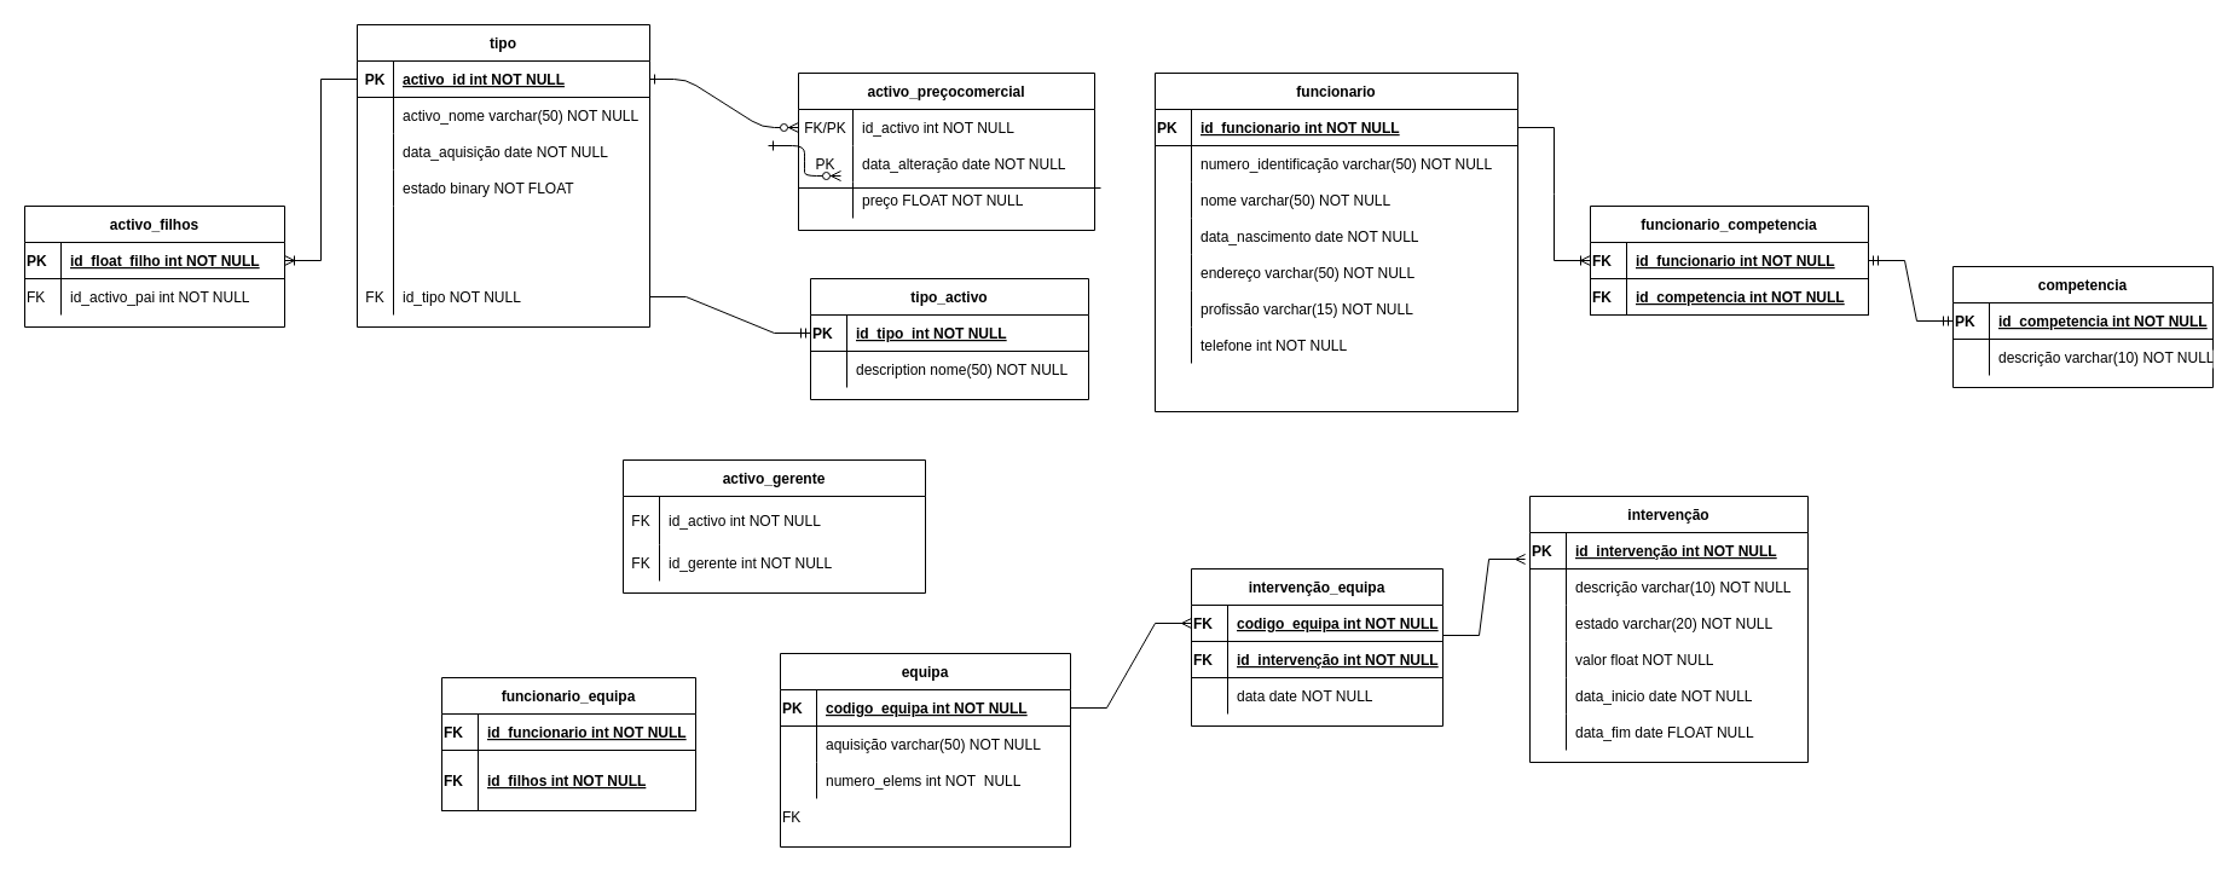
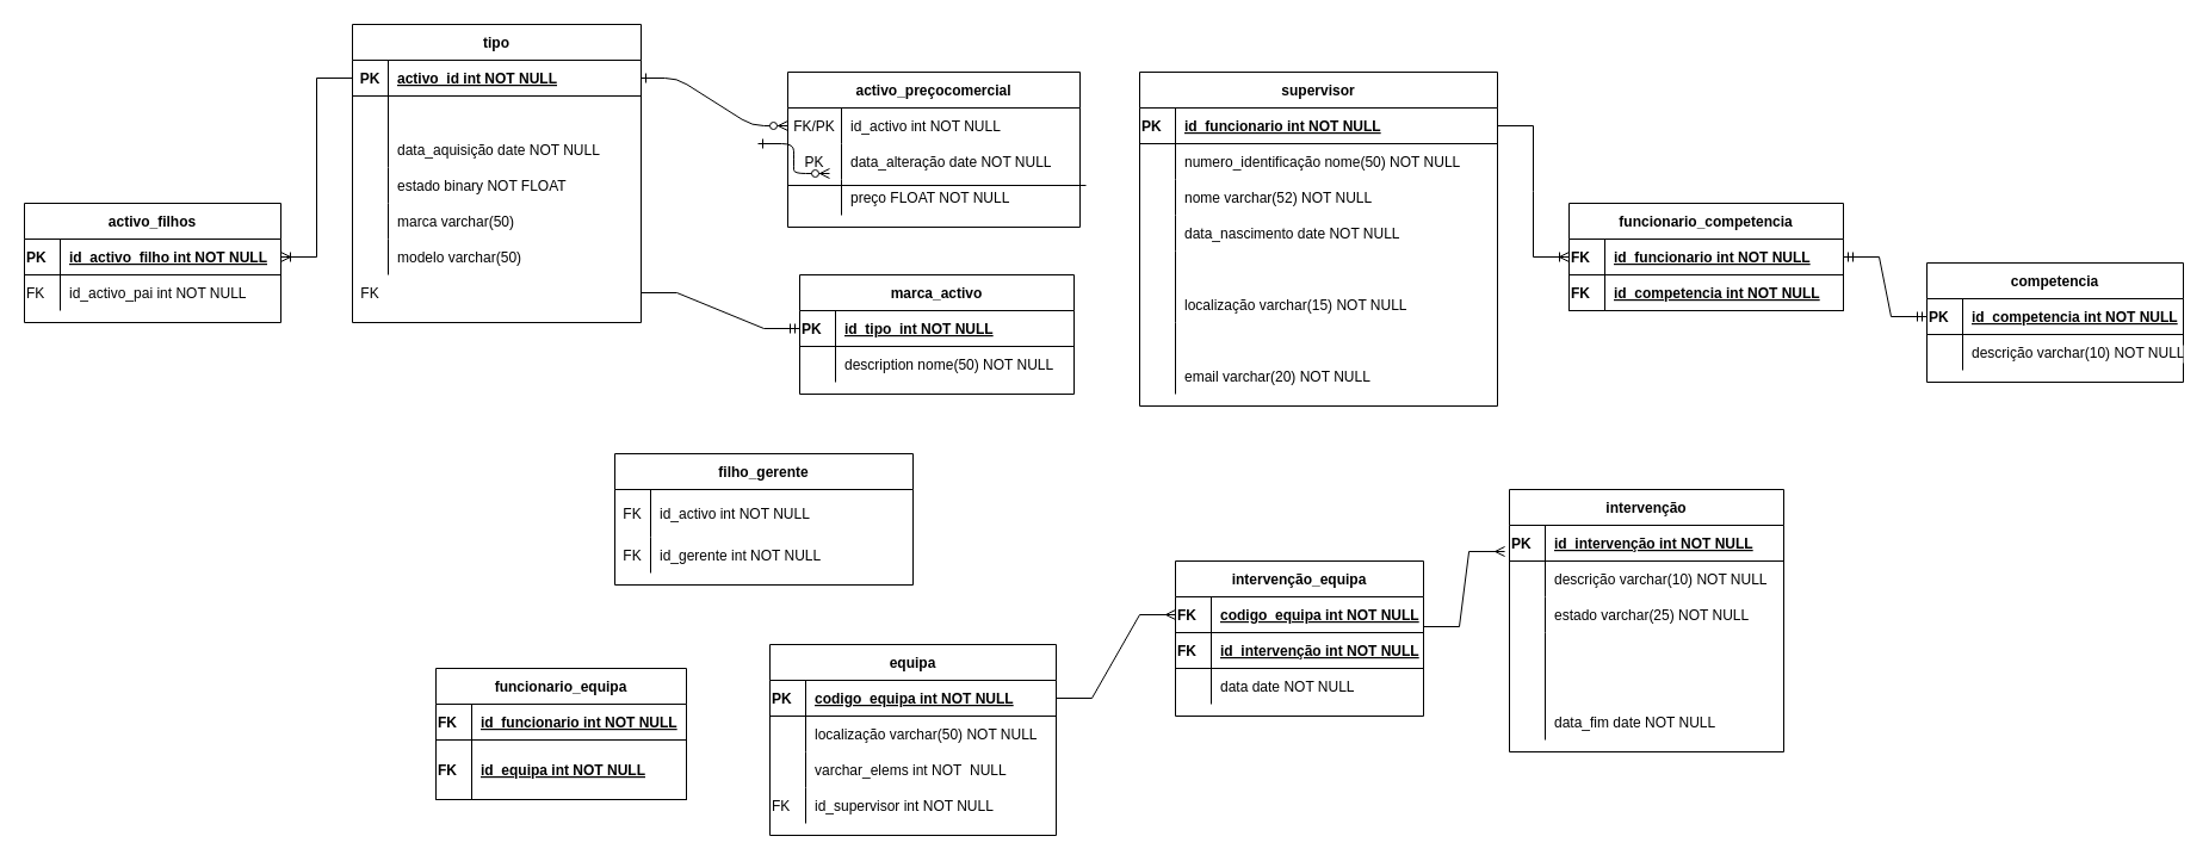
- <mxCell id="59" value="funcionario" style="shape=table;startSize=30;container=1;collapsible=1;childLayout=tableLayout;fixedRows=1;rowLines=0;fontStyle=1;align=center;resizeLast=1;dashed=0;labelBackgroundColor=rgba(255, 255, 255, 1);strokeWidth=1;" vertex="1" parent="1"><mxGeometry x="955" y="60" width="300" height="280" as="geometry" /></mxCell>
+ <mxCell id="59" value="supervisor" style="shape=table;startSize=30;container=1;collapsible=1;childLayout=tableLayout;fixedRows=1;rowLines=0;fontStyle=1;align=center;resizeLast=1;dashed=0;labelBackgroundColor=rgba(255, 255, 255, 1);strokeWidth=1;" vertex="1" parent="1"><mxGeometry x="955" y="60" width="300" height="280" as="geometry" /></mxCell>
- <mxCell id="20" value="activo_nome varchar(50) NOT NULL" style="shape=partialRectangle;connectable=0;fillColor=none;top=0;left=0;bottom=0;right=0;align=left;spacingLeft=6;overflow=hidden;" vertex="1" parent="18"><mxGeometry x="30" width="212" height="30" as="geometry"><mxRectangle width="212" height="30" as="alternateBounds" /></mxGeometry></mxCell>
- <mxCell id="65" value="numero_identificação varchar(50) NOT NULL" style="shape=partialRectangle;connectable=0;fillColor=none;top=0;left=0;bottom=0;right=0;align=left;spacingLeft=6;overflow=hidden;dashed=0;labelBackgroundColor=rgba(255, 255, 255, 1);strokeWidth=1;" vertex="1" parent="63"><mxGeometry x="30" width="270" height="30" as="geometry"><mxRectangle width="270" height="30" as="alternateBounds" /></mxGeometry></mxCell>
+ <mxCell id="65" value="numero_identificação nome(50) NOT NULL" style="shape=partialRectangle;connectable=0;fillColor=none;top=0;left=0;bottom=0;right=0;align=left;spacingLeft=6;overflow=hidden;dashed=0;labelBackgroundColor=rgba(255, 255, 255, 1);strokeWidth=1;" vertex="1" parent="63"><mxGeometry x="30" width="270" height="30" as="geometry"><mxRectangle width="270" height="30" as="alternateBounds" /></mxGeometry></mxCell>
- <mxCell id="68" value="nome varchar(50) NOT NULL" style="shape=partialRectangle;connectable=0;fillColor=none;top=0;left=0;bottom=0;right=0;align=left;spacingLeft=6;overflow=hidden;dashed=0;labelBackgroundColor=rgba(255, 255, 255, 1);strokeWidth=1;" vertex="1" parent="66"><mxGeometry x="30" width="270" height="30" as="geometry"><mxRectangle width="270" height="30" as="alternateBounds" /></mxGeometry></mxCell>
+ <mxCell id="68" value="nome varchar(52) NOT NULL" style="shape=partialRectangle;connectable=0;fillColor=none;top=0;left=0;bottom=0;right=0;align=left;spacingLeft=6;overflow=hidden;dashed=0;labelBackgroundColor=rgba(255, 255, 255, 1);strokeWidth=1;" vertex="1" parent="66"><mxGeometry x="30" width="270" height="30" as="geometry"><mxRectangle width="270" height="30" as="alternateBounds" /></mxGeometry></mxCell>
+ <mxCell id="29" value="marca varchar(50)" style="shape=partialRectangle;connectable=0;fillColor=none;top=0;left=0;bottom=0;right=0;align=left;spacingLeft=6;overflow=hidden;" vertex="1" parent="27"><mxGeometry x="30" width="212" height="30" as="geometry"><mxRectangle width="212" height="30" as="alternateBounds" /></mxGeometry></mxCell>
- <mxCell id="55" value="id_float_filho int NOT NULL" style="shape=partialRectangle;connectable=0;fillColor=none;top=0;left=0;bottom=0;right=0;align=left;spacingLeft=6;fontStyle=5;overflow=hidden;dashed=0;labelBackgroundColor=rgba(255, 255, 255, 1);strokeWidth=1;" vertex="1" parent="53"><mxGeometry x="30" width="185" height="30" as="geometry"><mxRectangle width="185" height="30" as="alternateBounds" /></mxGeometry></mxCell>
+ <mxCell id="55" value="id_activo_filho int NOT NULL" style="shape=partialRectangle;connectable=0;fillColor=none;top=0;left=0;bottom=0;right=0;align=left;spacingLeft=6;fontStyle=5;overflow=hidden;dashed=0;labelBackgroundColor=rgba(255, 255, 255, 1);strokeWidth=1;" vertex="1" parent="53"><mxGeometry x="30" width="185" height="30" as="geometry"><mxRectangle width="185" height="30" as="alternateBounds" /></mxGeometry></mxCell>
+ <mxCell id="32" value="modelo varchar(50)" style="shape=partialRectangle;connectable=0;fillColor=none;top=0;left=0;bottom=0;right=0;align=left;spacingLeft=6;overflow=hidden;" vertex="1" parent="30"><mxGeometry x="30" width="212" height="30" as="geometry"><mxRectangle width="212" height="30" as="alternateBounds" /></mxGeometry></mxCell>
- <mxCell id="74" value="endereço varchar(50) NOT NULL" style="shape=partialRectangle;connectable=0;fillColor=none;top=0;left=0;bottom=0;right=0;align=left;spacingLeft=6;overflow=hidden;dashed=0;labelBackgroundColor=rgba(255, 255, 255, 1);strokeWidth=1;" vertex="1" parent="72"><mxGeometry x="30" width="270" height="30" as="geometry"><mxRectangle width="270" height="30" as="alternateBounds" /></mxGeometry></mxCell>
- <mxCell id="35" value="id_tipo NOT NULL" style="shape=partialRectangle;connectable=0;fillColor=none;top=0;left=0;bottom=0;right=0;align=left;spacingLeft=6;overflow=hidden;" vertex="1" parent="33"><mxGeometry x="30" width="212" height="30" as="geometry"><mxRectangle width="212" height="30" as="alternateBounds" /></mxGeometry></mxCell>
- <mxCell id="44" value="tipo_activo" style="shape=table;startSize=30;container=1;collapsible=1;childLayout=tableLayout;fixedRows=1;rowLines=0;fontStyle=1;align=center;resizeLast=1;dashed=0;labelBackgroundColor=rgba(255, 255, 255, 1);strokeWidth=1;" vertex="1" parent="1"><mxGeometry x="670" y="230" width="230" height="100" as="geometry" /></mxCell>
+ <mxCell id="44" value="marca_activo" style="shape=table;startSize=30;container=1;collapsible=1;childLayout=tableLayout;fixedRows=1;rowLines=0;fontStyle=1;align=center;resizeLast=1;dashed=0;labelBackgroundColor=rgba(255, 255, 255, 1);strokeWidth=1;" vertex="1" parent="1"><mxGeometry x="670" y="230" width="230" height="100" as="geometry" /></mxCell>
- <mxCell id="77" value="profissão varchar(15) NOT NULL" style="shape=partialRectangle;connectable=0;fillColor=none;top=0;left=0;bottom=0;right=0;align=left;spacingLeft=6;overflow=hidden;dashed=0;labelBackgroundColor=rgba(255, 255, 255, 1);strokeWidth=1;" vertex="1" parent="75"><mxGeometry x="30" width="270" height="30" as="geometry"><mxRectangle width="270" height="30" as="alternateBounds" /></mxGeometry></mxCell>
+ <mxCell id="77" value="localização varchar(15) NOT NULL" style="shape=partialRectangle;connectable=0;fillColor=none;top=0;left=0;bottom=0;right=0;align=left;spacingLeft=6;overflow=hidden;dashed=0;labelBackgroundColor=rgba(255, 255, 255, 1);strokeWidth=1;" vertex="1" parent="75"><mxGeometry x="30" width="270" height="30" as="geometry"><mxRectangle width="270" height="30" as="alternateBounds" /></mxGeometry></mxCell>
- <mxCell id="80" value="telefone int NOT NULL" style="shape=partialRectangle;connectable=0;fillColor=none;top=0;left=0;bottom=0;right=0;align=left;spacingLeft=6;overflow=hidden;dashed=0;labelBackgroundColor=rgba(255, 255, 255, 1);strokeWidth=1;" vertex="1" parent="78"><mxGeometry x="30" width="270" height="30" as="geometry"><mxRectangle width="270" height="30" as="alternateBounds" /></mxGeometry></mxCell>
+ <mxCell id="83" value="email varchar(20) NOT NULL" style="shape=partialRectangle;connectable=0;fillColor=none;top=0;left=0;bottom=0;right=0;align=left;spacingLeft=6;overflow=hidden;dashed=0;labelBackgroundColor=rgba(255, 255, 255, 1);strokeWidth=1;" vertex="1" parent="81"><mxGeometry x="30" width="270" height="30" as="geometry"><mxRectangle width="270" height="30" as="alternateBounds" /></mxGeometry></mxCell>
- <mxCell id="37" value="activo_gerente" style="shape=table;startSize=30;container=1;collapsible=1;childLayout=tableLayout;fixedRows=1;rowLines=0;fontStyle=1;align=center;resizeLast=1;" vertex="1" parent="1"><mxGeometry x="515" y="380" width="250" height="110" as="geometry" /></mxCell>
+ <mxCell id="37" value="filho_gerente" style="shape=table;startSize=30;container=1;collapsible=1;childLayout=tableLayout;fixedRows=1;rowLines=0;fontStyle=1;align=center;resizeLast=1;" vertex="1" parent="1"><mxGeometry x="515" y="380" width="250" height="110" as="geometry" /></mxCell>
- <mxCell id="109" value="estado varchar(20) NOT NULL" style="shape=partialRectangle;connectable=0;fillColor=none;top=0;left=0;bottom=0;right=0;align=left;spacingLeft=6;overflow=hidden;dashed=0;labelBackgroundColor=rgba(255, 255, 255, 1);strokeWidth=1;" vertex="1" parent="107"><mxGeometry x="30" width="200" height="30" as="geometry"><mxRectangle width="200" height="30" as="alternateBounds" /></mxGeometry></mxCell>
+ <mxCell id="109" value="estado varchar(25) NOT NULL" style="shape=partialRectangle;connectable=0;fillColor=none;top=0;left=0;bottom=0;right=0;align=left;spacingLeft=6;overflow=hidden;dashed=0;labelBackgroundColor=rgba(255, 255, 255, 1);strokeWidth=1;" vertex="1" parent="107"><mxGeometry x="30" width="200" height="30" as="geometry"><mxRectangle width="200" height="30" as="alternateBounds" /></mxGeometry></mxCell>
- <mxCell id="112" value="valor float NOT NULL" style="shape=partialRectangle;connectable=0;fillColor=none;top=0;left=0;bottom=0;right=0;align=left;spacingLeft=6;overflow=hidden;dashed=0;labelBackgroundColor=rgba(255, 255, 255, 1);strokeWidth=1;" vertex="1" parent="110"><mxGeometry x="30" width="200" height="30" as="geometry"><mxRectangle width="200" height="30" as="alternateBounds" /></mxGeometry></mxCell>
- <mxCell id="115" value="data_inicio date NOT NULL" style="shape=partialRectangle;connectable=0;fillColor=none;top=0;left=0;bottom=0;right=0;align=left;spacingLeft=6;overflow=hidden;dashed=0;labelBackgroundColor=rgba(255, 255, 255, 1);strokeWidth=1;" vertex="1" parent="113"><mxGeometry x="30" width="200" height="30" as="geometry"><mxRectangle width="200" height="30" as="alternateBounds" /></mxGeometry></mxCell>
- <mxCell id="118" value="data_fim date FLOAT NULL" style="shape=partialRectangle;connectable=0;fillColor=none;top=0;left=0;bottom=0;right=0;align=left;spacingLeft=6;overflow=hidden;dashed=0;labelBackgroundColor=rgba(255, 255, 255, 1);strokeWidth=1;" vertex="1" parent="116"><mxGeometry x="30" width="200" height="30" as="geometry"><mxRectangle width="200" height="30" as="alternateBounds" /></mxGeometry></mxCell>
+ <mxCell id="118" value="data_fim date NOT NULL" style="shape=partialRectangle;connectable=0;fillColor=none;top=0;left=0;bottom=0;right=0;align=left;spacingLeft=6;overflow=hidden;dashed=0;labelBackgroundColor=rgba(255, 255, 255, 1);strokeWidth=1;" vertex="1" parent="116"><mxGeometry x="30" width="200" height="30" as="geometry"><mxRectangle width="200" height="30" as="alternateBounds" /></mxGeometry></mxCell>
- <mxCell id="125" value="aquisição varchar(50) NOT NULL" style="shape=partialRectangle;connectable=0;fillColor=none;top=0;left=0;bottom=0;right=0;align=left;spacingLeft=6;overflow=hidden;dashed=0;labelBackgroundColor=rgba(255, 255, 255, 1);strokeWidth=1;" vertex="1" parent="123"><mxGeometry x="30" width="210" height="30" as="geometry"><mxRectangle width="210" height="30" as="alternateBounds" /></mxGeometry></mxCell>
+ <mxCell id="125" value="localização varchar(50) NOT NULL" style="shape=partialRectangle;connectable=0;fillColor=none;top=0;left=0;bottom=0;right=0;align=left;spacingLeft=6;overflow=hidden;dashed=0;labelBackgroundColor=rgba(255, 255, 255, 1);strokeWidth=1;" vertex="1" parent="123"><mxGeometry x="30" width="210" height="30" as="geometry"><mxRectangle width="210" height="30" as="alternateBounds" /></mxGeometry></mxCell>
- <mxCell id="138" value="id_filhos int NOT NULL" style="shape=partialRectangle;connectable=0;fillColor=none;top=0;left=0;bottom=0;right=0;align=left;spacingLeft=6;fontStyle=5;overflow=hidden;dashed=0;labelBackgroundColor=rgba(255, 255, 255, 1);strokeWidth=1;" vertex="1" parent="136"><mxGeometry x="30" width="180" height="50" as="geometry"><mxRectangle width="180" height="50" as="alternateBounds" /></mxGeometry></mxCell>
+ <mxCell id="138" value="id_equipa int NOT NULL" style="shape=partialRectangle;connectable=0;fillColor=none;top=0;left=0;bottom=0;right=0;align=left;spacingLeft=6;fontStyle=5;overflow=hidden;dashed=0;labelBackgroundColor=rgba(255, 255, 255, 1);strokeWidth=1;" vertex="1" parent="136"><mxGeometry x="30" width="180" height="50" as="geometry"><mxRectangle width="180" height="50" as="alternateBounds" /></mxGeometry></mxCell>
- <mxCell id="128" value="numero_elems int NOT  NULL" style="shape=partialRectangle;connectable=0;fillColor=none;top=0;left=0;bottom=0;right=0;align=left;spacingLeft=6;overflow=hidden;dashed=0;labelBackgroundColor=rgba(255, 255, 255, 1);strokeWidth=1;" vertex="1" parent="126"><mxGeometry x="30" width="210" height="30" as="geometry"><mxRectangle width="210" height="30" as="alternateBounds" /></mxGeometry></mxCell>
+ <mxCell id="128" value="varchar_elems int NOT  NULL" style="shape=partialRectangle;connectable=0;fillColor=none;top=0;left=0;bottom=0;right=0;align=left;spacingLeft=6;overflow=hidden;dashed=0;labelBackgroundColor=rgba(255, 255, 255, 1);strokeWidth=1;" vertex="1" parent="126"><mxGeometry x="30" width="210" height="30" as="geometry"><mxRectangle width="210" height="30" as="alternateBounds" /></mxGeometry></mxCell>
+ <mxCell id="131" value="id_supervisor int NOT NULL" style="shape=partialRectangle;connectable=0;fillColor=none;top=0;left=0;bottom=0;right=0;align=left;spacingLeft=6;overflow=hidden;dashed=0;labelBackgroundColor=rgba(255, 255, 255, 1);strokeWidth=1;" vertex="1" parent="129"><mxGeometry x="30" width="210" height="30" as="geometry"><mxRectangle width="210" height="30" as="alternateBounds" /></mxGeometry></mxCell>
